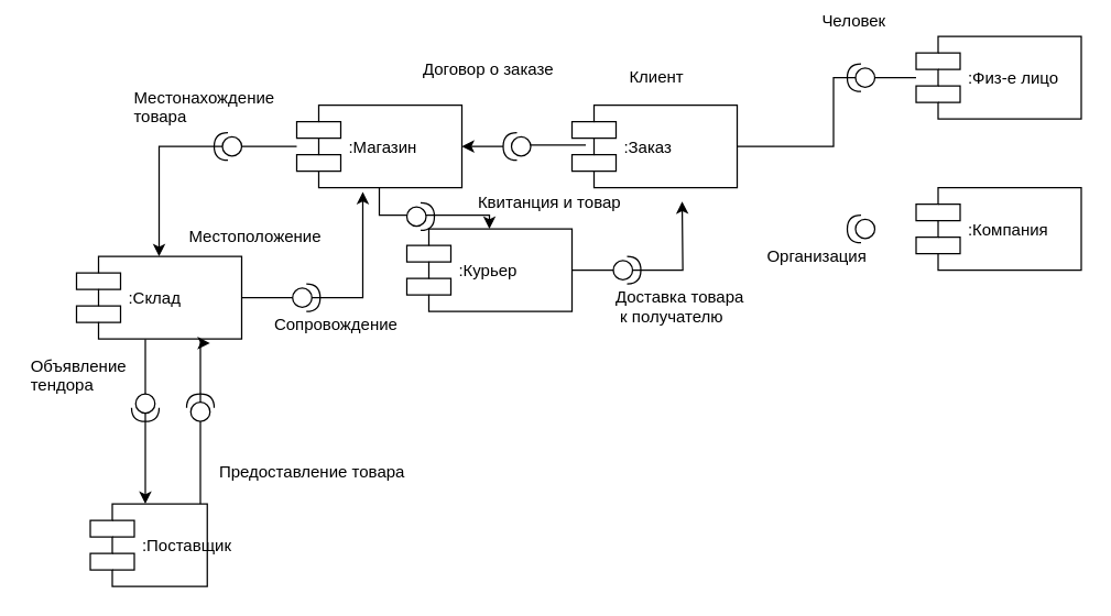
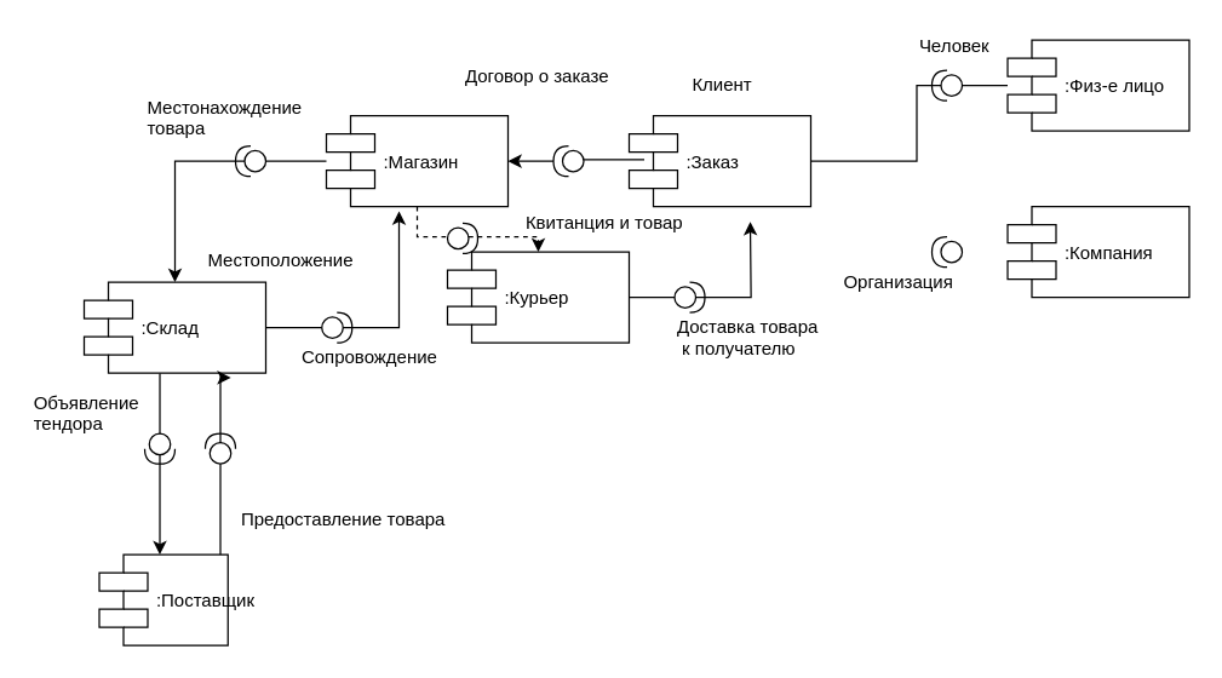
- <mxCell id="19" value="Человек" parent="1" vertex="1" style="text;html=1;resizable=0;points=[];autosize=1;align=left;verticalAlign=top;spacingTop=-4;"><mxGeometry x="595" y="5" as="geometry" height="20" width="60" /></mxCell>
+ <mxCell id="19" value="Человек" parent="1" vertex="1" style="text;html=1;resizable=0;points=[];autosize=1;align=left;verticalAlign=top;spacingTop=-4;"><mxGeometry as="geometry" height="20" width="60" x="605" y="20" /></mxCell>
- <mxCell id="8" value="" parent="1" style="edgeStyle=orthogonalEdgeStyle;rounded=0;orthogonalLoop=1;jettySize=auto;html=1;" target="11" edge="1" source="9"><mxGeometry as="geometry" relative="1" /></mxCell>
+ <mxCell id="8" value="" parent="1" style="edgeStyle=orthogonalEdgeStyle;rounded=0;orthogonalLoop=1;jettySize=auto;html=1;dashed=1;" target="11" edge="1" source="9"><mxGeometry as="geometry" relative="1" /></mxCell>
